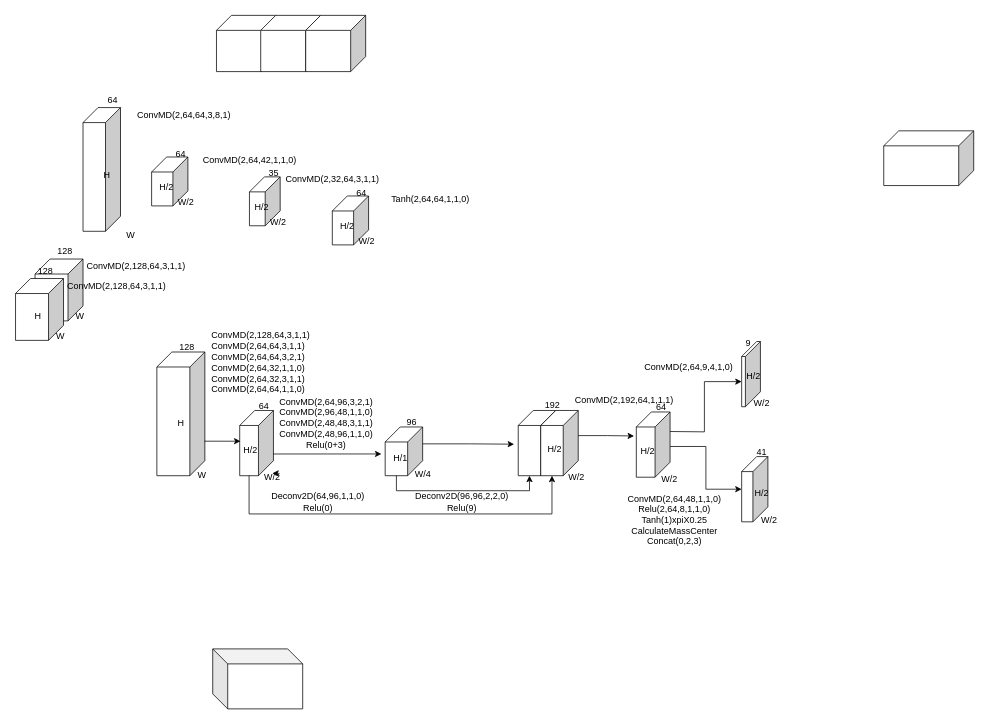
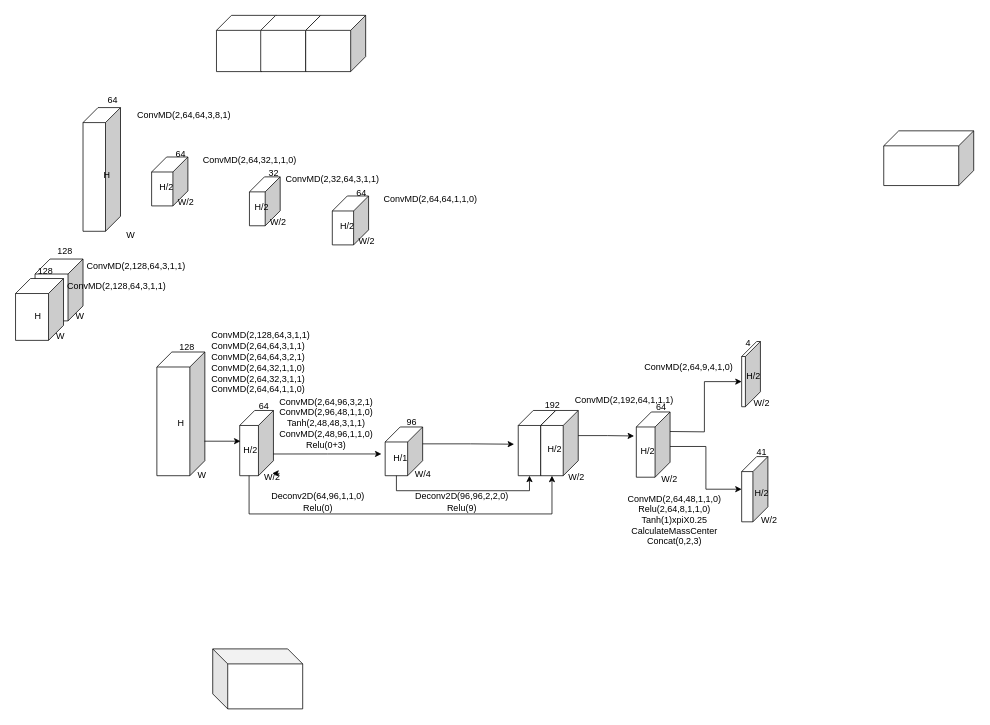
- <mxCell id="46" value="ConvMD(2,64,42,1,1,0)" style="text;html=1;strokeColor=none;fillColor=none;align=center;verticalAlign=middle;whiteSpace=wrap;rounded=0;shadow=0;" vertex="1" parent="44"><mxGeometry x="29.041" y="7.907" width="203.285" height="7.907" as="geometry" /></mxCell>
+ <mxCell id="46" value="ConvMD(2,64,32,1,1,0)" style="text;html=1;strokeColor=none;fillColor=none;align=center;verticalAlign=middle;whiteSpace=wrap;rounded=0;shadow=0;" vertex="1" parent="44"><mxGeometry x="29.041" y="7.907" width="203.285" height="7.907" as="geometry" /></mxCell>
- <mxCell id="53" value="35" style="text;html=1;strokeColor=none;fillColor=none;align=center;verticalAlign=middle;whiteSpace=wrap;rounded=0;shadow=0;" vertex="1" parent="50"><mxGeometry x="16.395" width="32.791" height="7.907" as="geometry" /></mxCell>
+ <mxCell id="53" value="32" style="text;html=1;strokeColor=none;fillColor=none;align=center;verticalAlign=middle;whiteSpace=wrap;rounded=0;shadow=0;" vertex="1" parent="50"><mxGeometry x="16.395" width="32.791" height="7.907" as="geometry" /></mxCell>
- <mxCell id="58" value="Tanh(2,64,64,1,1,0)" style="text;html=1;strokeColor=none;fillColor=none;align=center;verticalAlign=middle;whiteSpace=wrap;rounded=0;shadow=0;" vertex="1" parent="56"><mxGeometry x="29.041" y="7.907" width="203.285" height="7.907" as="geometry" /></mxCell>
+ <mxCell id="58" value="ConvMD(2,64,64,1,1,0)" style="text;html=1;strokeColor=none;fillColor=none;align=center;verticalAlign=middle;whiteSpace=wrap;rounded=0;shadow=0;" vertex="1" parent="56"><mxGeometry x="29.041" y="7.907" width="203.285" height="7.907" as="geometry" /></mxCell>
- <mxCell id="90" value="9" style="text;html=1;strokeColor=none;fillColor=none;align=center;verticalAlign=middle;whiteSpace=wrap;rounded=0;shadow=0;" vertex="1" parent="1"><mxGeometry x="977.86" y="453" width="38.721" height="7.907" as="geometry" /></mxCell>
+ <mxCell id="90" value="4" style="text;html=1;strokeColor=none;fillColor=none;align=center;verticalAlign=middle;whiteSpace=wrap;rounded=0;shadow=0;" vertex="1" parent="1"><mxGeometry x="977.86" y="453" width="38.721" height="7.907" as="geometry" /></mxCell>
- <mxCell id="18" value="ConvMD(2,64,96,3,2,1)&lt;br&gt;ConvMD(2,96,48,1,1,0)&lt;br&gt;ConvMD(2,48,48,3,1,1)&lt;br&gt;ConvMD(2,48,96,1,1,0)&lt;br&gt;Relu(0+3)&lt;br&gt;" style="text;html=1;strokeColor=none;fillColor=none;align=center;verticalAlign=middle;whiteSpace=wrap;rounded=0;shadow=0;" vertex="1" parent="12"><mxGeometry x="13.541" y="17.907" width="203.285" height="7.907" as="geometry" /></mxCell>
+ <mxCell id="18" value="ConvMD(2,64,96,3,2,1)&lt;br&gt;ConvMD(2,96,48,1,1,0)&lt;br&gt;Tanh(2,48,48,3,1,1)&lt;br&gt;ConvMD(2,48,96,1,1,0)&lt;br&gt;Relu(0+3)&lt;br&gt;" style="text;html=1;strokeColor=none;fillColor=none;align=center;verticalAlign=middle;whiteSpace=wrap;rounded=0;shadow=0;" vertex="1" parent="12"><mxGeometry x="13.541" y="17.907" width="203.285" height="7.907" as="geometry" /></mxCell>
